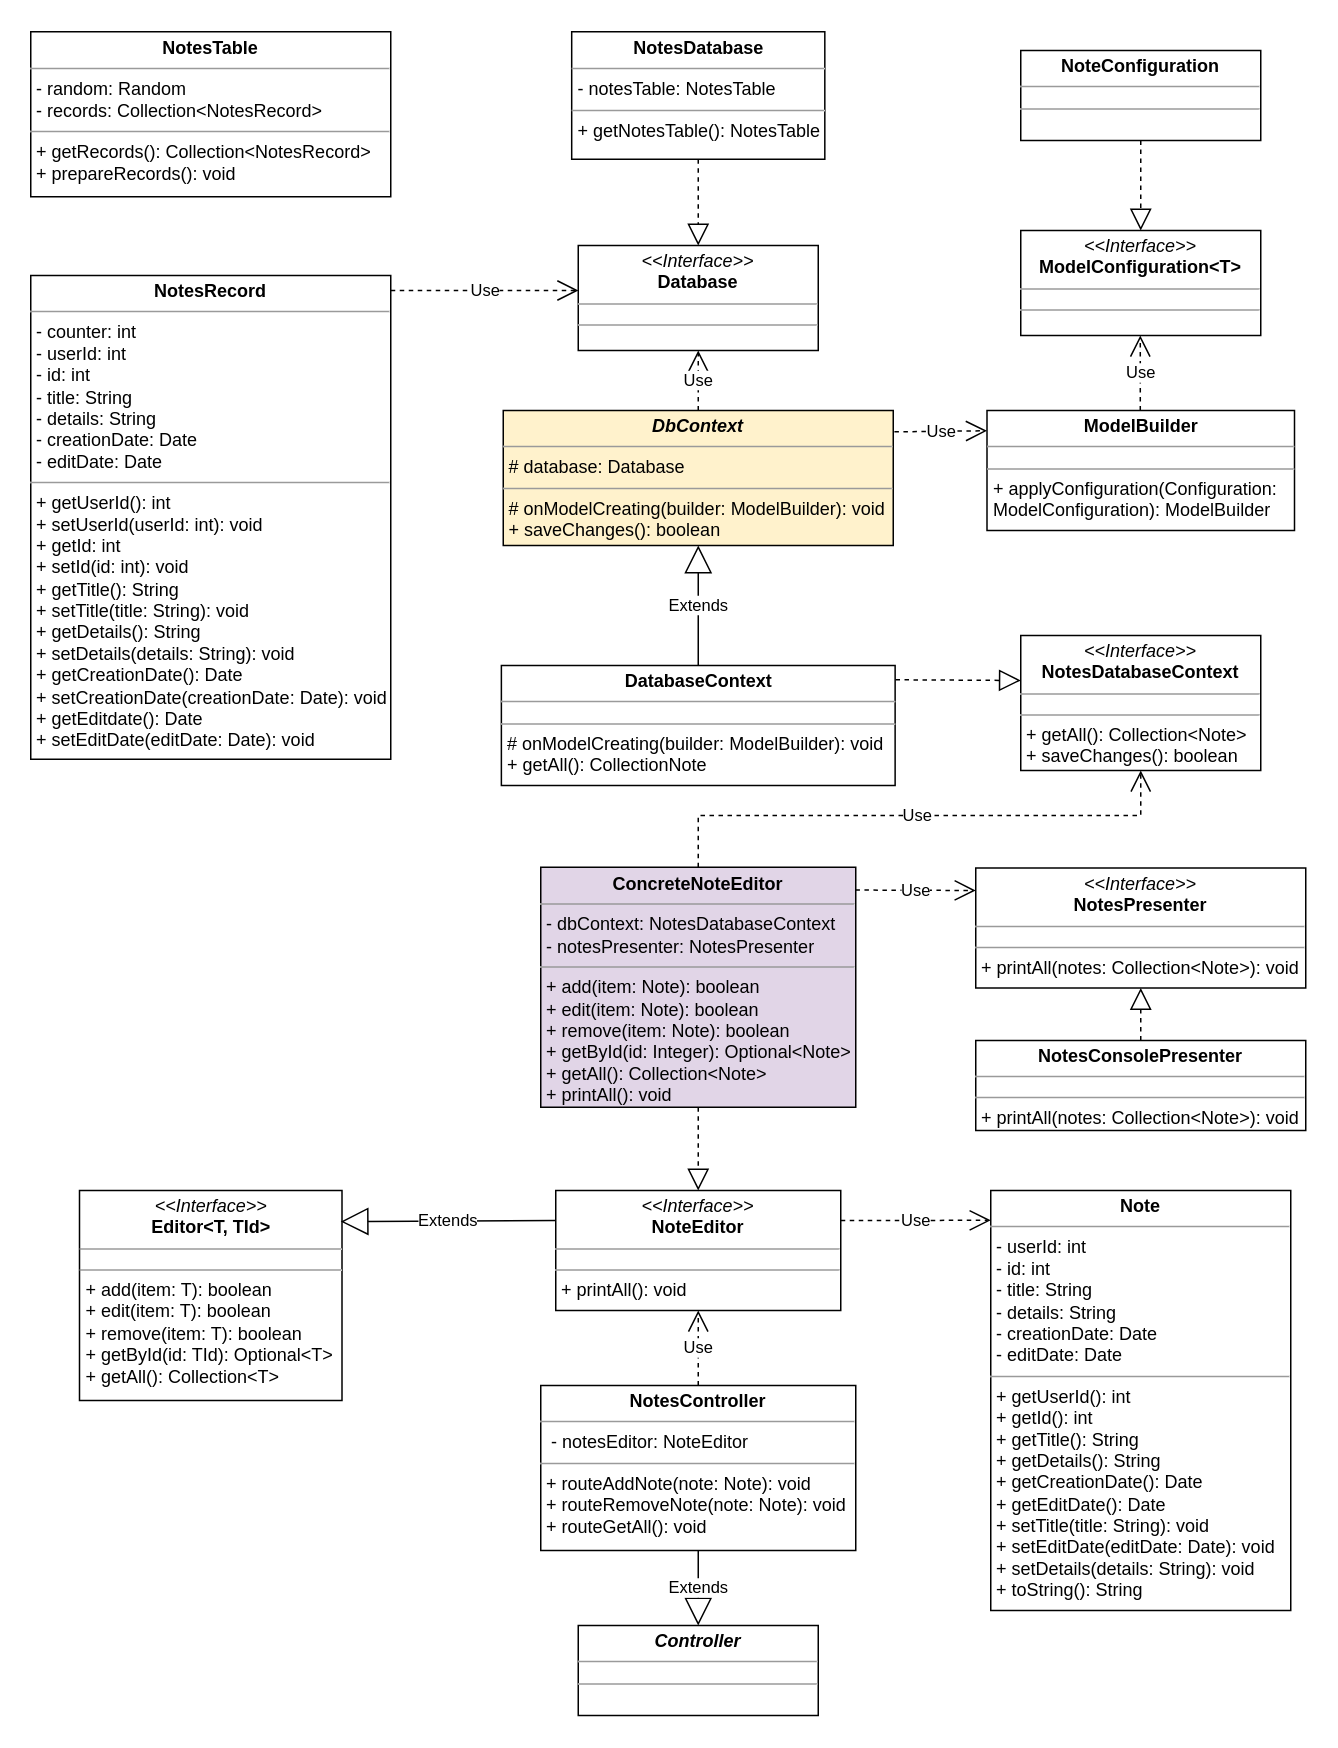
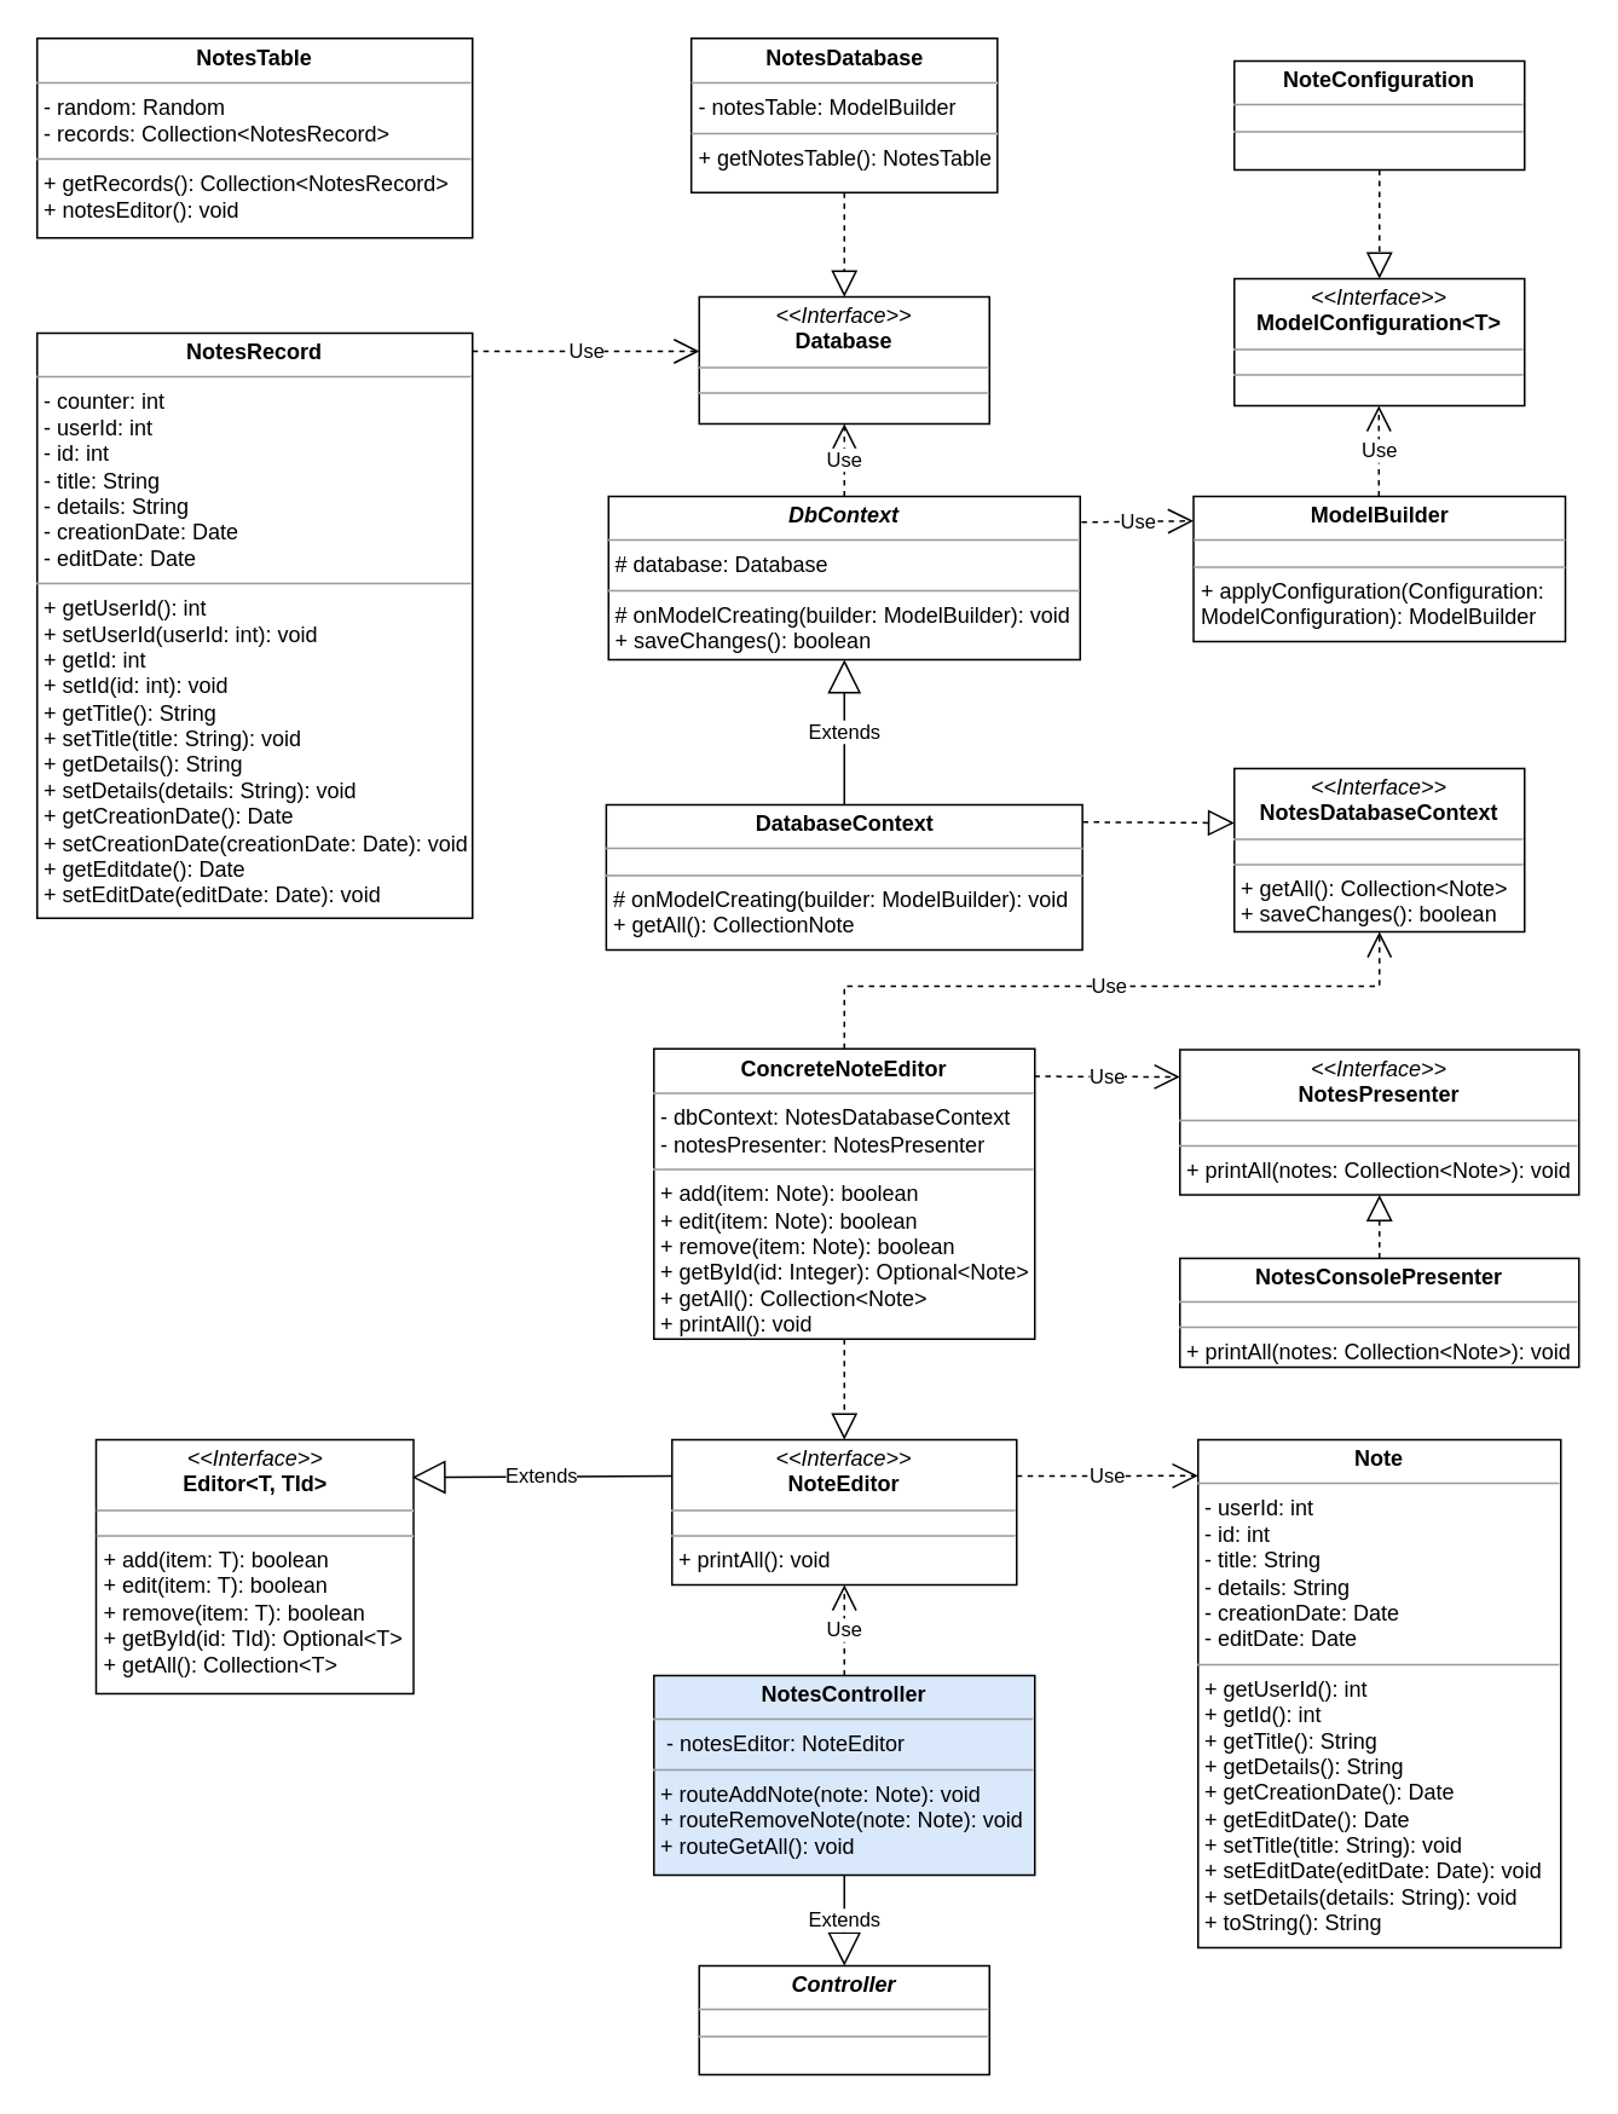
- <mxCell id="15" value="&lt;p style=&quot;margin:0px;margin-top:4px;text-align:center;&quot;&gt;&lt;b&gt;NotesDatabase&lt;/b&gt;&lt;/p&gt;&lt;hr size=&quot;1&quot;&gt;&lt;p style=&quot;margin:0px;margin-left:4px;&quot;&gt;- notesTable: NotesTable&lt;/p&gt;&lt;hr size=&quot;1&quot;&gt;&lt;p style=&quot;margin:0px;margin-left:4px;&quot;&gt;+ getNotesTable(): NotesTable&lt;/p&gt;" style="verticalAlign=top;align=left;overflow=fill;fontSize=12;fontFamily=Helvetica;html=1;" parent="1" vertex="1"><mxGeometry x="380.63" y="20.5" width="168.75" height="85" as="geometry" /></mxCell>
+ <mxCell id="15" value="&lt;p style=&quot;margin:0px;margin-top:4px;text-align:center;&quot;&gt;&lt;b&gt;NotesDatabase&lt;/b&gt;&lt;/p&gt;&lt;hr size=&quot;1&quot;&gt;&lt;p style=&quot;margin:0px;margin-left:4px;&quot;&gt;- notesTable: ModelBuilder&lt;/p&gt;&lt;hr size=&quot;1&quot;&gt;&lt;p style=&quot;margin:0px;margin-left:4px;&quot;&gt;+ getNotesTable(): NotesTable&lt;/p&gt;" style="verticalAlign=top;align=left;overflow=fill;fontSize=12;fontFamily=Helvetica;html=1;" parent="1" vertex="1"><mxGeometry x="380.63" y="20.5" width="168.75" height="85" as="geometry" /></mxCell>
- <mxCell id="18" value="&lt;p style=&quot;margin:0px;margin-top:4px;text-align:center;&quot;&gt;&lt;b&gt;NotesTable&lt;/b&gt;&lt;/p&gt;&lt;hr size=&quot;1&quot;&gt;&lt;p style=&quot;margin:0px;margin-left:4px;&quot;&gt;- random: Random&lt;/p&gt;&lt;p style=&quot;margin:0px;margin-left:4px;&quot;&gt;- records: Collection&amp;lt;NotesRecord&amp;gt;&lt;/p&gt;&lt;hr size=&quot;1&quot;&gt;&lt;p style=&quot;margin:0px;margin-left:4px;&quot;&gt;+ getRecords(): Collection&amp;lt;NotesRecord&amp;gt;&lt;/p&gt;&lt;p style=&quot;margin:0px;margin-left:4px;&quot;&gt;+ prepareRecords(): void&lt;/p&gt;" style="verticalAlign=top;align=left;overflow=fill;fontSize=12;fontFamily=Helvetica;html=1;" parent="1" vertex="1"><mxGeometry x="20" y="20.5" width="240" height="110" as="geometry" /></mxCell>
+ <mxCell id="18" value="&lt;p style=&quot;margin:0px;margin-top:4px;text-align:center;&quot;&gt;&lt;b&gt;NotesTable&lt;/b&gt;&lt;/p&gt;&lt;hr size=&quot;1&quot;&gt;&lt;p style=&quot;margin:0px;margin-left:4px;&quot;&gt;- random: Random&lt;/p&gt;&lt;p style=&quot;margin:0px;margin-left:4px;&quot;&gt;- records: Collection&amp;lt;NotesRecord&amp;gt;&lt;/p&gt;&lt;hr size=&quot;1&quot;&gt;&lt;p style=&quot;margin:0px;margin-left:4px;&quot;&gt;+ getRecords(): Collection&amp;lt;NotesRecord&amp;gt;&lt;/p&gt;&lt;p style=&quot;margin:0px;margin-left:4px;&quot;&gt;+ notesEditor(): void&lt;/p&gt;" style="verticalAlign=top;align=left;overflow=fill;fontSize=12;fontFamily=Helvetica;html=1;" parent="1" vertex="1"><mxGeometry x="20" y="20.5" width="240" height="110" as="geometry" /></mxCell>
- <mxCell id="4" value="&lt;p style=&quot;margin:0px;margin-top:4px;text-align:center;&quot;&gt;&lt;b&gt;&lt;i&gt;DbContext&lt;/i&gt;&lt;/b&gt;&lt;/p&gt;&lt;hr size=&quot;1&quot;&gt;&lt;p style=&quot;margin:0px;margin-left:4px;&quot;&gt;# database: Database&lt;/p&gt;&lt;hr size=&quot;1&quot;&gt;&lt;p style=&quot;margin:0px;margin-left:4px;&quot;&gt;# onModelCreating(builder: ModelBuilder): void&lt;/p&gt;&lt;p style=&quot;margin:0px;margin-left:4px;&quot;&gt;+ saveChanges(): boolean&lt;/p&gt;" style="verticalAlign=top;align=left;overflow=fill;fontSize=12;fontFamily=Helvetica;html=1;fillColor=#fff2cc;" parent="1" vertex="1"><mxGeometry x="335" y="273" width="260" height="90" as="geometry" /></mxCell>
+ <mxCell id="4" value="&lt;p style=&quot;margin:0px;margin-top:4px;text-align:center;&quot;&gt;&lt;b&gt;&lt;i&gt;DbContext&lt;/i&gt;&lt;/b&gt;&lt;/p&gt;&lt;hr size=&quot;1&quot;&gt;&lt;p style=&quot;margin:0px;margin-left:4px;&quot;&gt;# database: Database&lt;/p&gt;&lt;hr size=&quot;1&quot;&gt;&lt;p style=&quot;margin:0px;margin-left:4px;&quot;&gt;# onModelCreating(builder: ModelBuilder): void&lt;/p&gt;&lt;p style=&quot;margin:0px;margin-left:4px;&quot;&gt;+ saveChanges(): boolean&lt;/p&gt;" style="verticalAlign=top;align=left;overflow=fill;fontSize=12;fontFamily=Helvetica;html=1;" parent="1" vertex="1"><mxGeometry x="335" y="273" width="260" height="90" as="geometry" /></mxCell>
- <mxCell id="19" value="&lt;p style=&quot;margin:0px;margin-top:4px;text-align:center;&quot;&gt;&lt;b&gt;ConcreteNoteEditor&lt;/b&gt;&lt;/p&gt;&lt;hr size=&quot;1&quot;&gt;&lt;p style=&quot;margin:0px;margin-left:4px;&quot;&gt;- dbContext: NotesDatabaseContext&lt;/p&gt;&lt;p style=&quot;margin:0px;margin-left:4px;&quot;&gt;- notesPresenter: NotesPresenter&lt;/p&gt;&lt;hr size=&quot;1&quot;&gt;&lt;p style=&quot;margin:0px;margin-left:4px;&quot;&gt;+ add(item: Note): boolean&lt;/p&gt;&lt;p style=&quot;margin:0px;margin-left:4px;&quot;&gt;+ edit(item: Note): boolean&lt;/p&gt;&lt;p style=&quot;margin:0px;margin-left:4px;&quot;&gt;+ remove(item: Note): boolean&lt;/p&gt;&lt;p style=&quot;margin:0px;margin-left:4px;&quot;&gt;+ getById(id: Integer): Optional&amp;lt;Note&amp;gt;&lt;/p&gt;&lt;p style=&quot;margin:0px;margin-left:4px;&quot;&gt;+ getAll(): Collection&amp;lt;Note&amp;gt;&lt;/p&gt;&lt;p style=&quot;margin:0px;margin-left:4px;&quot;&gt;+ printAll(): void&lt;/p&gt;" style="verticalAlign=top;align=left;overflow=fill;fontSize=12;fontFamily=Helvetica;html=1;fillColor=#e1d5e7;" vertex="1" parent="1"><mxGeometry x="360" y="577.5" width="210" height="160" as="geometry" /></mxCell>
+ <mxCell id="19" value="&lt;p style=&quot;margin:0px;margin-top:4px;text-align:center;&quot;&gt;&lt;b&gt;ConcreteNoteEditor&lt;/b&gt;&lt;/p&gt;&lt;hr size=&quot;1&quot;&gt;&lt;p style=&quot;margin:0px;margin-left:4px;&quot;&gt;- dbContext: NotesDatabaseContext&lt;/p&gt;&lt;p style=&quot;margin:0px;margin-left:4px;&quot;&gt;- notesPresenter: NotesPresenter&lt;/p&gt;&lt;hr size=&quot;1&quot;&gt;&lt;p style=&quot;margin:0px;margin-left:4px;&quot;&gt;+ add(item: Note): boolean&lt;/p&gt;&lt;p style=&quot;margin:0px;margin-left:4px;&quot;&gt;+ edit(item: Note): boolean&lt;/p&gt;&lt;p style=&quot;margin:0px;margin-left:4px;&quot;&gt;+ remove(item: Note): boolean&lt;/p&gt;&lt;p style=&quot;margin:0px;margin-left:4px;&quot;&gt;+ getById(id: Integer): Optional&amp;lt;Note&amp;gt;&lt;/p&gt;&lt;p style=&quot;margin:0px;margin-left:4px;&quot;&gt;+ getAll(): Collection&amp;lt;Note&amp;gt;&lt;/p&gt;&lt;p style=&quot;margin:0px;margin-left:4px;&quot;&gt;+ printAll(): void&lt;/p&gt;" style="verticalAlign=top;align=left;overflow=fill;fontSize=12;fontFamily=Helvetica;html=1;" vertex="1" parent="1"><mxGeometry x="360" y="577.5" width="210" height="160" as="geometry" /></mxCell>
- <mxCell id="21" value="&lt;p style=&quot;margin:0px;margin-top:4px;text-align:center;&quot;&gt;&lt;b&gt;NotesController&lt;/b&gt;&lt;/p&gt;&lt;hr size=&quot;1&quot;&gt;&lt;p style=&quot;margin:0px;margin-left:4px;&quot;&gt;&amp;nbsp;- notesEditor: NoteEditor&lt;/p&gt;&lt;hr size=&quot;1&quot;&gt;&lt;p style=&quot;margin:0px;margin-left:4px;&quot;&gt;+ routeAddNote(note: Note): void&lt;/p&gt;&lt;p style=&quot;margin:0px;margin-left:4px;&quot;&gt;+ routeRemoveNote(note: Note): void&lt;/p&gt;&lt;p style=&quot;margin:0px;margin-left:4px;&quot;&gt;+ routeGetAll(): void&lt;/p&gt;" style="verticalAlign=top;align=left;overflow=fill;fontSize=12;fontFamily=Helvetica;html=1;" vertex="1" parent="1"><mxGeometry x="360" y="923" width="210" height="110" as="geometry" /></mxCell>
+ <mxCell id="21" value="&lt;p style=&quot;margin:0px;margin-top:4px;text-align:center;&quot;&gt;&lt;b&gt;NotesController&lt;/b&gt;&lt;/p&gt;&lt;hr size=&quot;1&quot;&gt;&lt;p style=&quot;margin:0px;margin-left:4px;&quot;&gt;&amp;nbsp;- notesEditor: NoteEditor&lt;/p&gt;&lt;hr size=&quot;1&quot;&gt;&lt;p style=&quot;margin:0px;margin-left:4px;&quot;&gt;+ routeAddNote(note: Note): void&lt;/p&gt;&lt;p style=&quot;margin:0px;margin-left:4px;&quot;&gt;+ routeRemoveNote(note: Note): void&lt;/p&gt;&lt;p style=&quot;margin:0px;margin-left:4px;&quot;&gt;+ routeGetAll(): void&lt;/p&gt;" style="verticalAlign=top;align=left;overflow=fill;fontSize=12;fontFamily=Helvetica;html=1;fillColor=#dae8fc;" vertex="1" parent="1"><mxGeometry x="360" y="923" width="210" height="110" as="geometry" /></mxCell>
